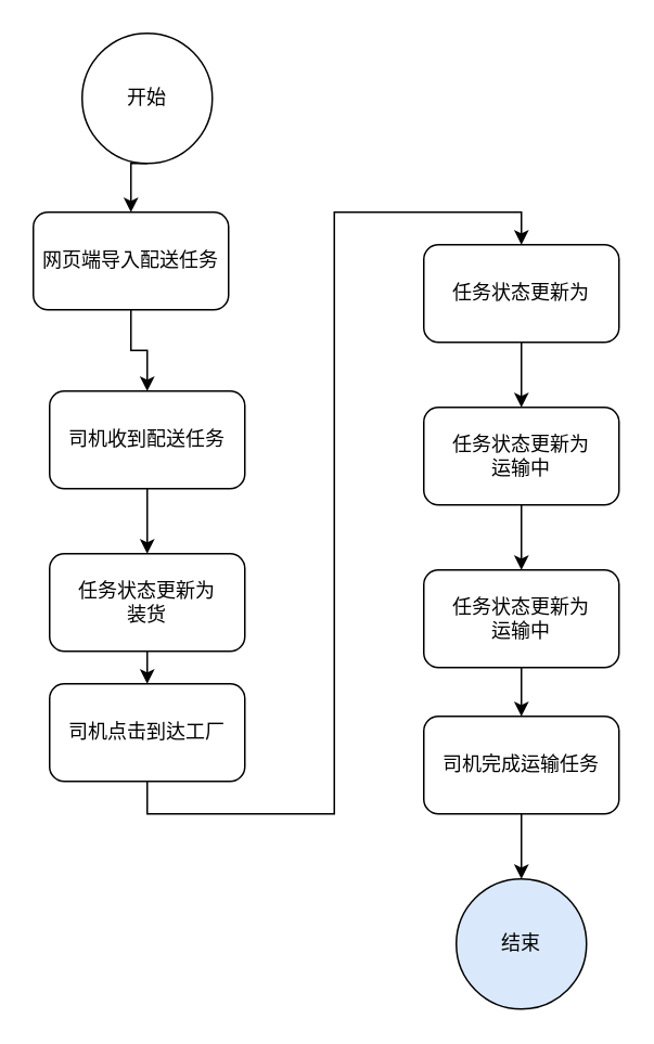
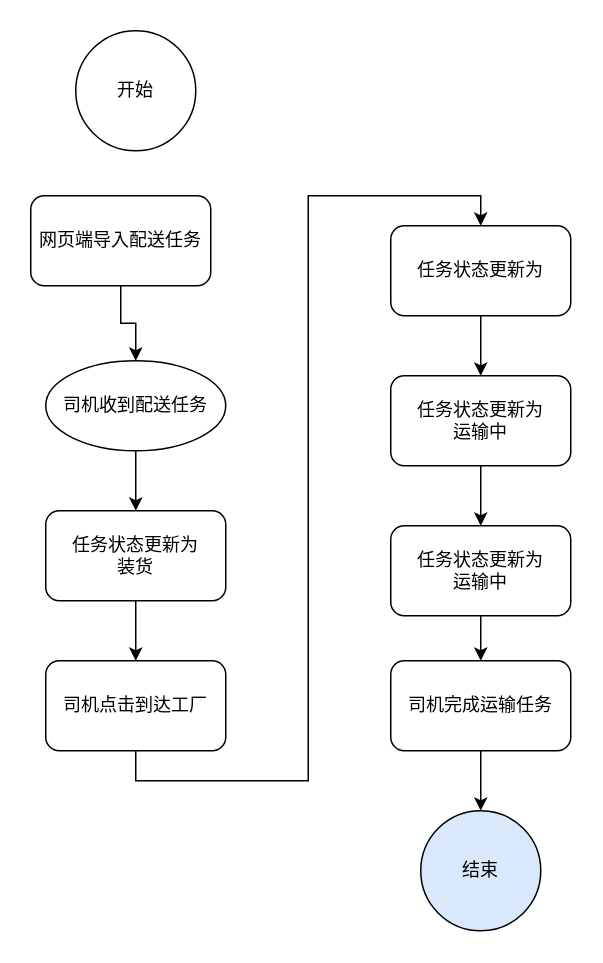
- <mxCell id="2" style="edgeStyle=orthogonalEdgeStyle;rounded=0;orthogonalLoop=1;jettySize=auto;html=1;exitX=0.5;exitY=1;exitDx=0;exitDy=0;entryX=0.5;entryY=0;entryDx=0;entryDy=0;" edge="1" parent="1" source="3" target="5"><mxGeometry relative="1" as="geometry" /></mxCell>
- <mxCell id="7" value="司机收到配送任务" style="rounded=1;whiteSpace=wrap;html=1;" vertex="1" parent="1"><mxGeometry x="30" y="240" width="120" height="60" as="geometry" /></mxCell>
+ <mxCell id="7" value="司机收到配送任务" style="ellipse;whiteSpace=wrap;html=1;" vertex="1" parent="1"><mxGeometry x="30" y="240" width="120" height="60" as="geometry" /></mxCell>
- <mxCell id="11" value="司机点击到达工厂" style="rounded=1;whiteSpace=wrap;html=1;" vertex="1" parent="1"><mxGeometry x="30" y="420" width="120" height="60" as="geometry" /></mxCell>
+ <mxCell id="11" value="司机点击到达工厂" style="rounded=1;whiteSpace=wrap;html=1;" vertex="1" parent="1"><mxGeometry x="30" y="440" width="120" height="60" as="geometry" /></mxCell>
